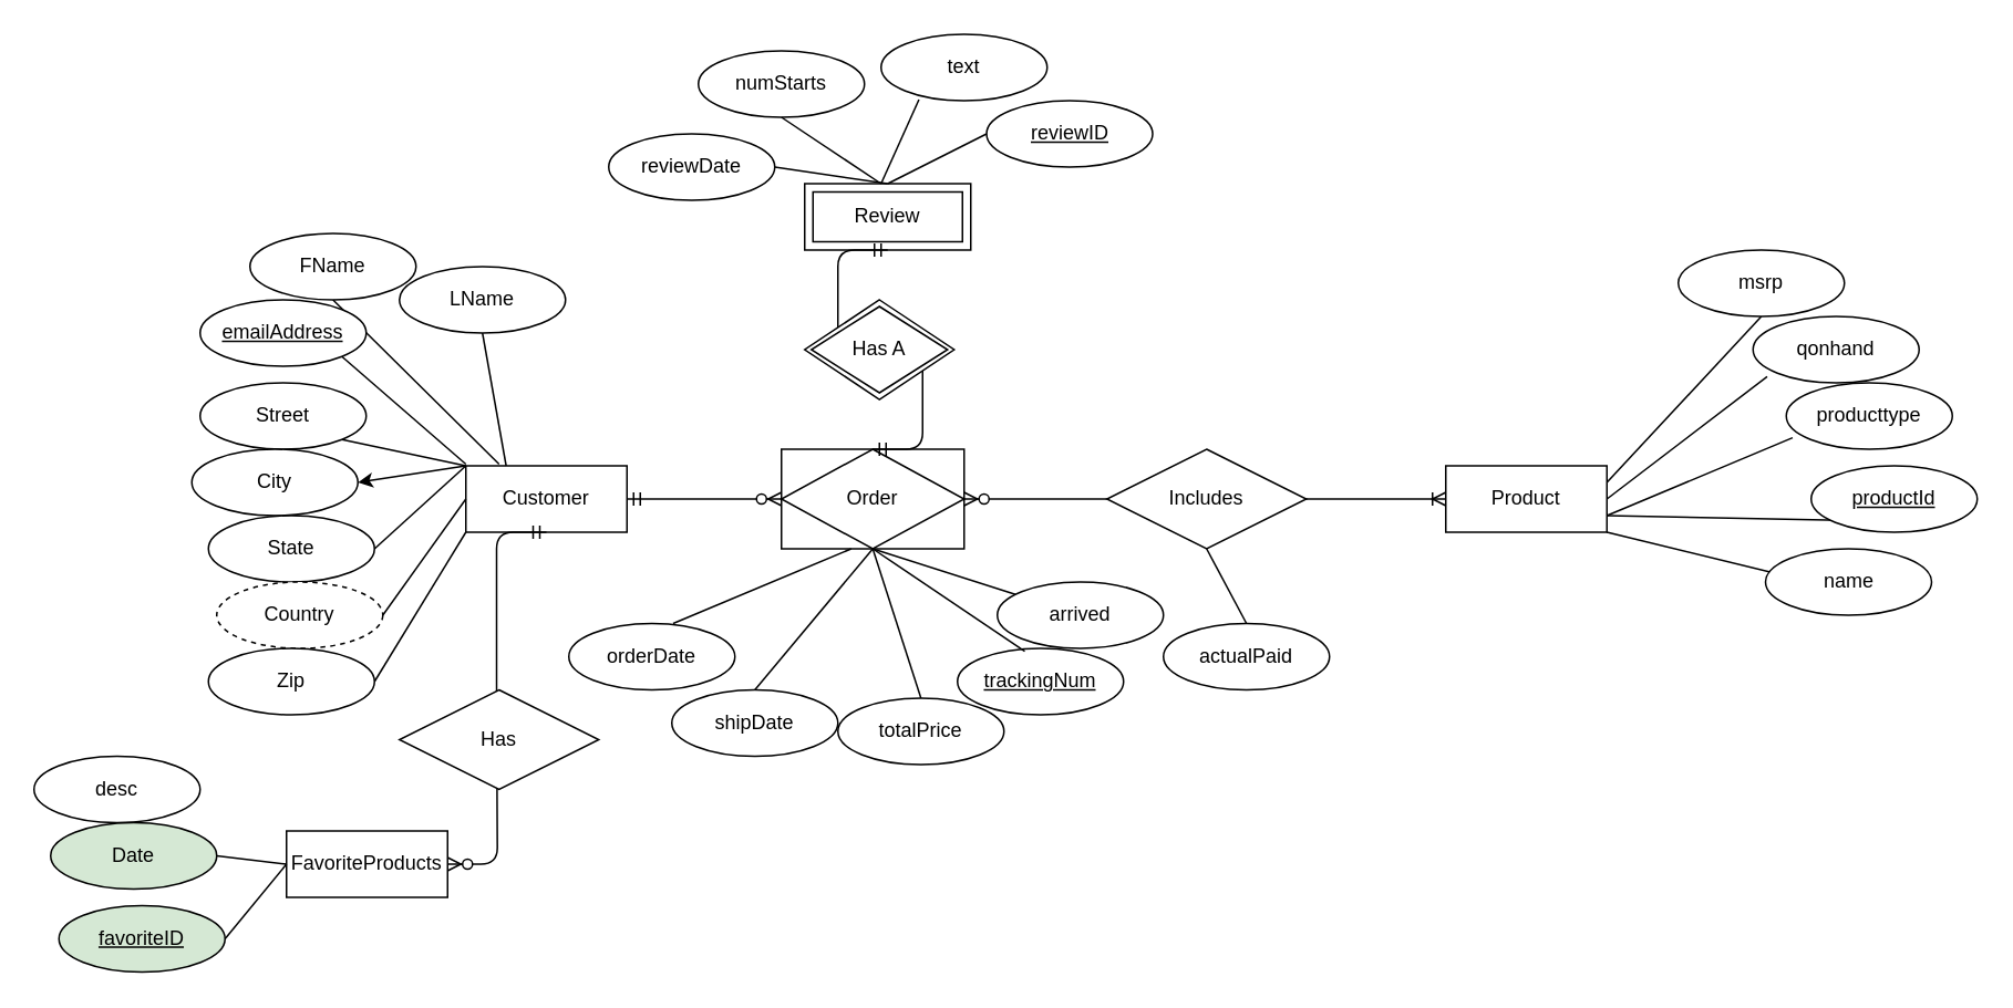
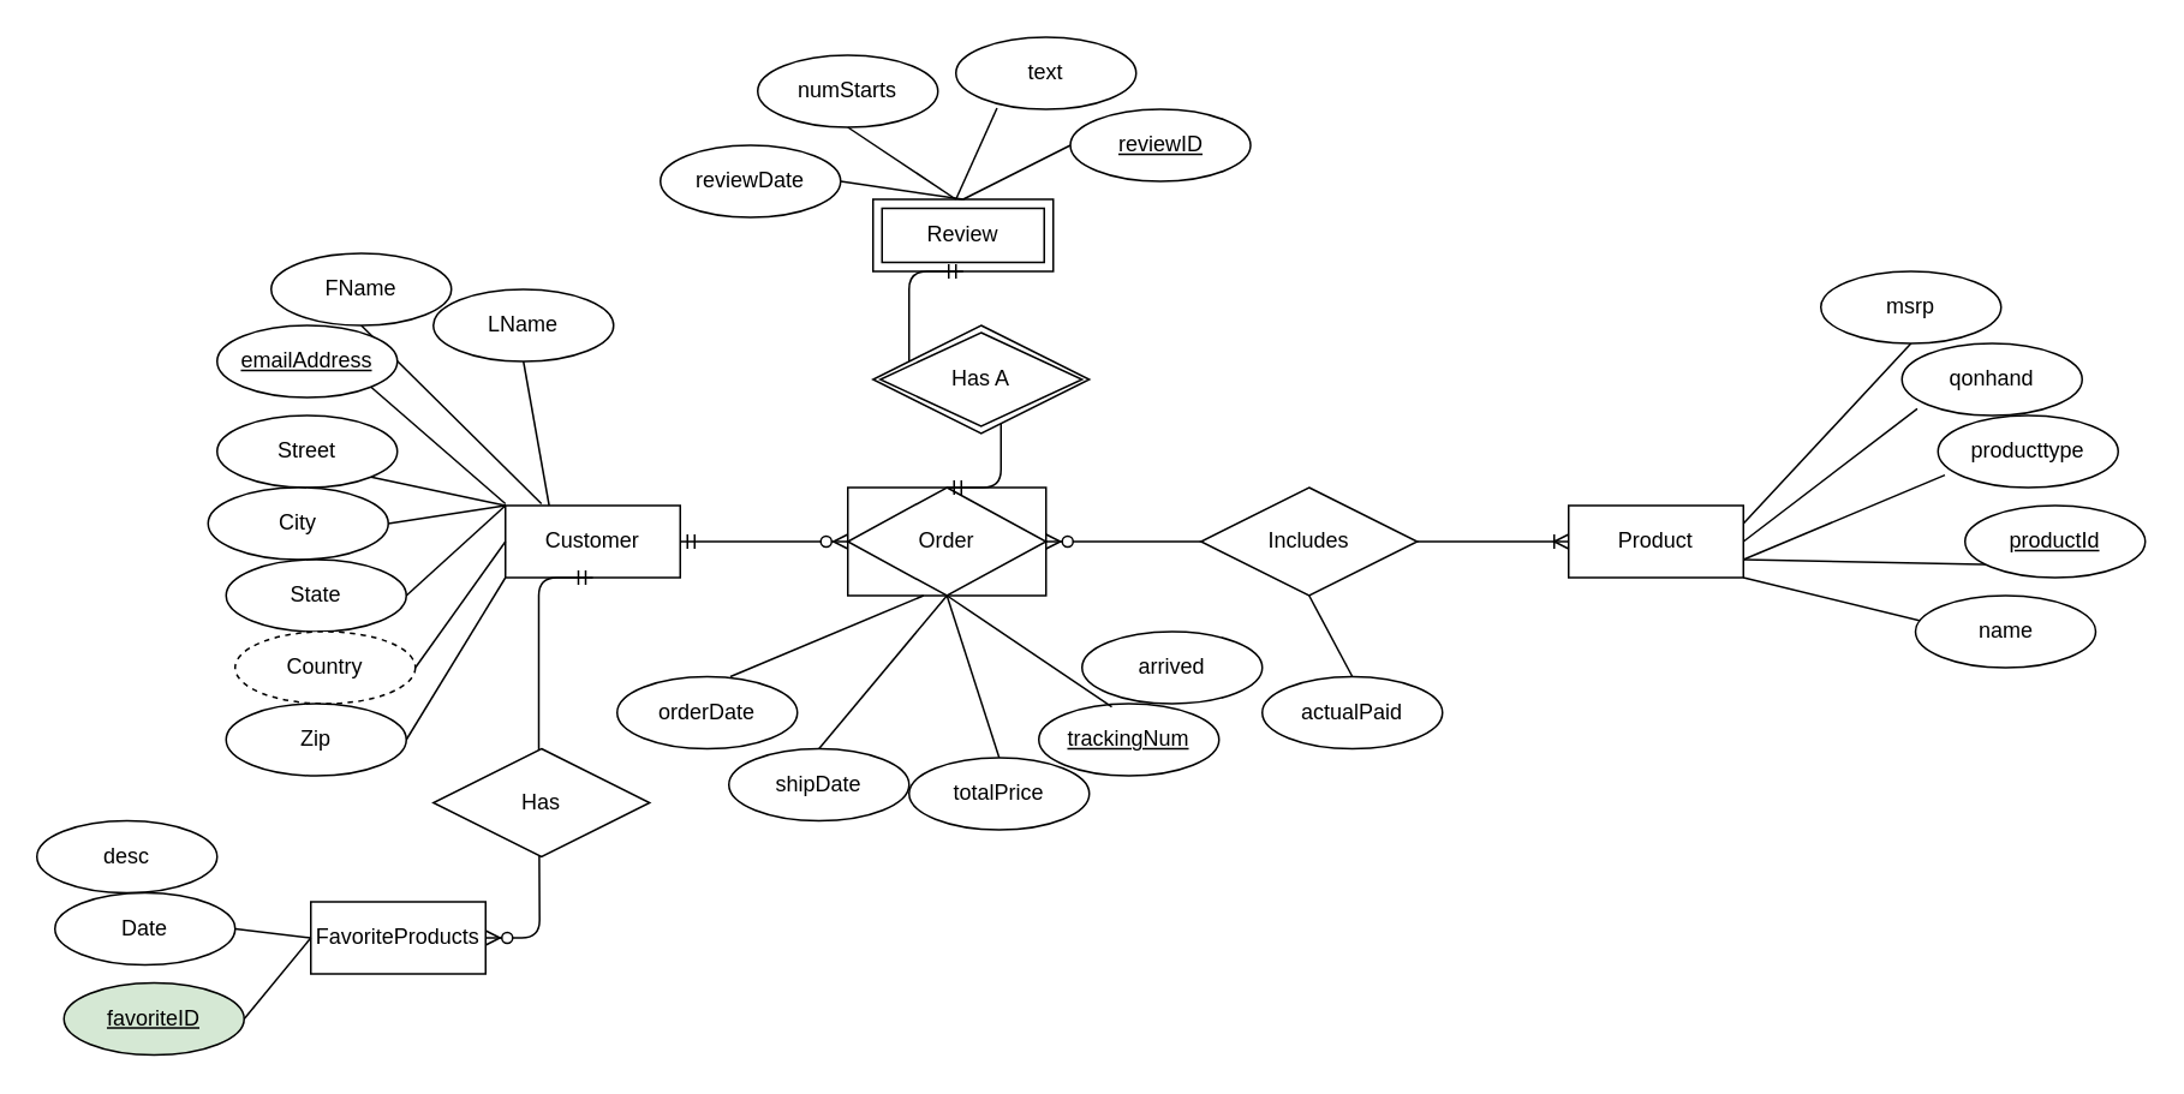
- <mxCell id="50" value="Has A" style="shape=rhombus;double=1;perimeter=rhombusPerimeter;whiteSpace=wrap;html=1;align=center;" parent="1" vertex="1"><mxGeometry x="484" y="180" width="90" height="60" as="geometry" /></mxCell>
+ <mxCell id="50" value="Has A" style="shape=rhombus;double=1;perimeter=rhombusPerimeter;whiteSpace=wrap;html=1;align=center;" parent="1" vertex="1"><mxGeometry x="484" y="180" width="120" height="60" as="geometry" /></mxCell>
- <mxCell id="36" value="" style="endArrow=classic;html=1;rounded=0;exitX=0;exitY=0;exitDx=0;exitDy=0;entryX=1;entryY=0.5;entryDx=0;entryDy=0;" parent="1" source="15" target="33" edge="1"><mxGeometry relative="1" as="geometry"><mxPoint x="310" y="300" as="sourcePoint" /><mxPoint x="270.355" y="224.142" as="targetPoint" /></mxGeometry></mxCell>
+ <mxCell id="36" value="" style="endArrow=none;html=1;rounded=0;exitX=0;exitY=0;exitDx=0;exitDy=0;entryX=1;entryY=0.5;entryDx=0;entryDy=0;" parent="1" source="15" target="33" edge="1"><mxGeometry relative="1" as="geometry"><mxPoint x="310" y="300" as="sourcePoint" /><mxPoint x="270.355" y="224.142" as="targetPoint" /></mxGeometry></mxCell>
- <mxCell id="62" value="" style="endArrow=none;html=1;rounded=0;strokeColor=#000000;exitX=0.5;exitY=1;exitDx=0;exitDy=0;" edge="1" parent="1" source="30" target="61"><mxGeometry relative="1" as="geometry"><mxPoint x="530" y="330" as="sourcePoint" /><mxPoint x="626.5" y="401.68" as="targetPoint" /></mxGeometry></mxCell>
- <mxCell id="26" value="Date" style="ellipse;whiteSpace=wrap;html=1;align=center;fillColor=#d5e8d4;" parent="1" vertex="1"><mxGeometry x="30" y="495" width="100" height="40" as="geometry" /></mxCell>
+ <mxCell id="26" value="Date" style="ellipse;whiteSpace=wrap;html=1;align=center;" parent="1" vertex="1"><mxGeometry x="30" y="495" width="100" height="40" as="geometry" /></mxCell>
